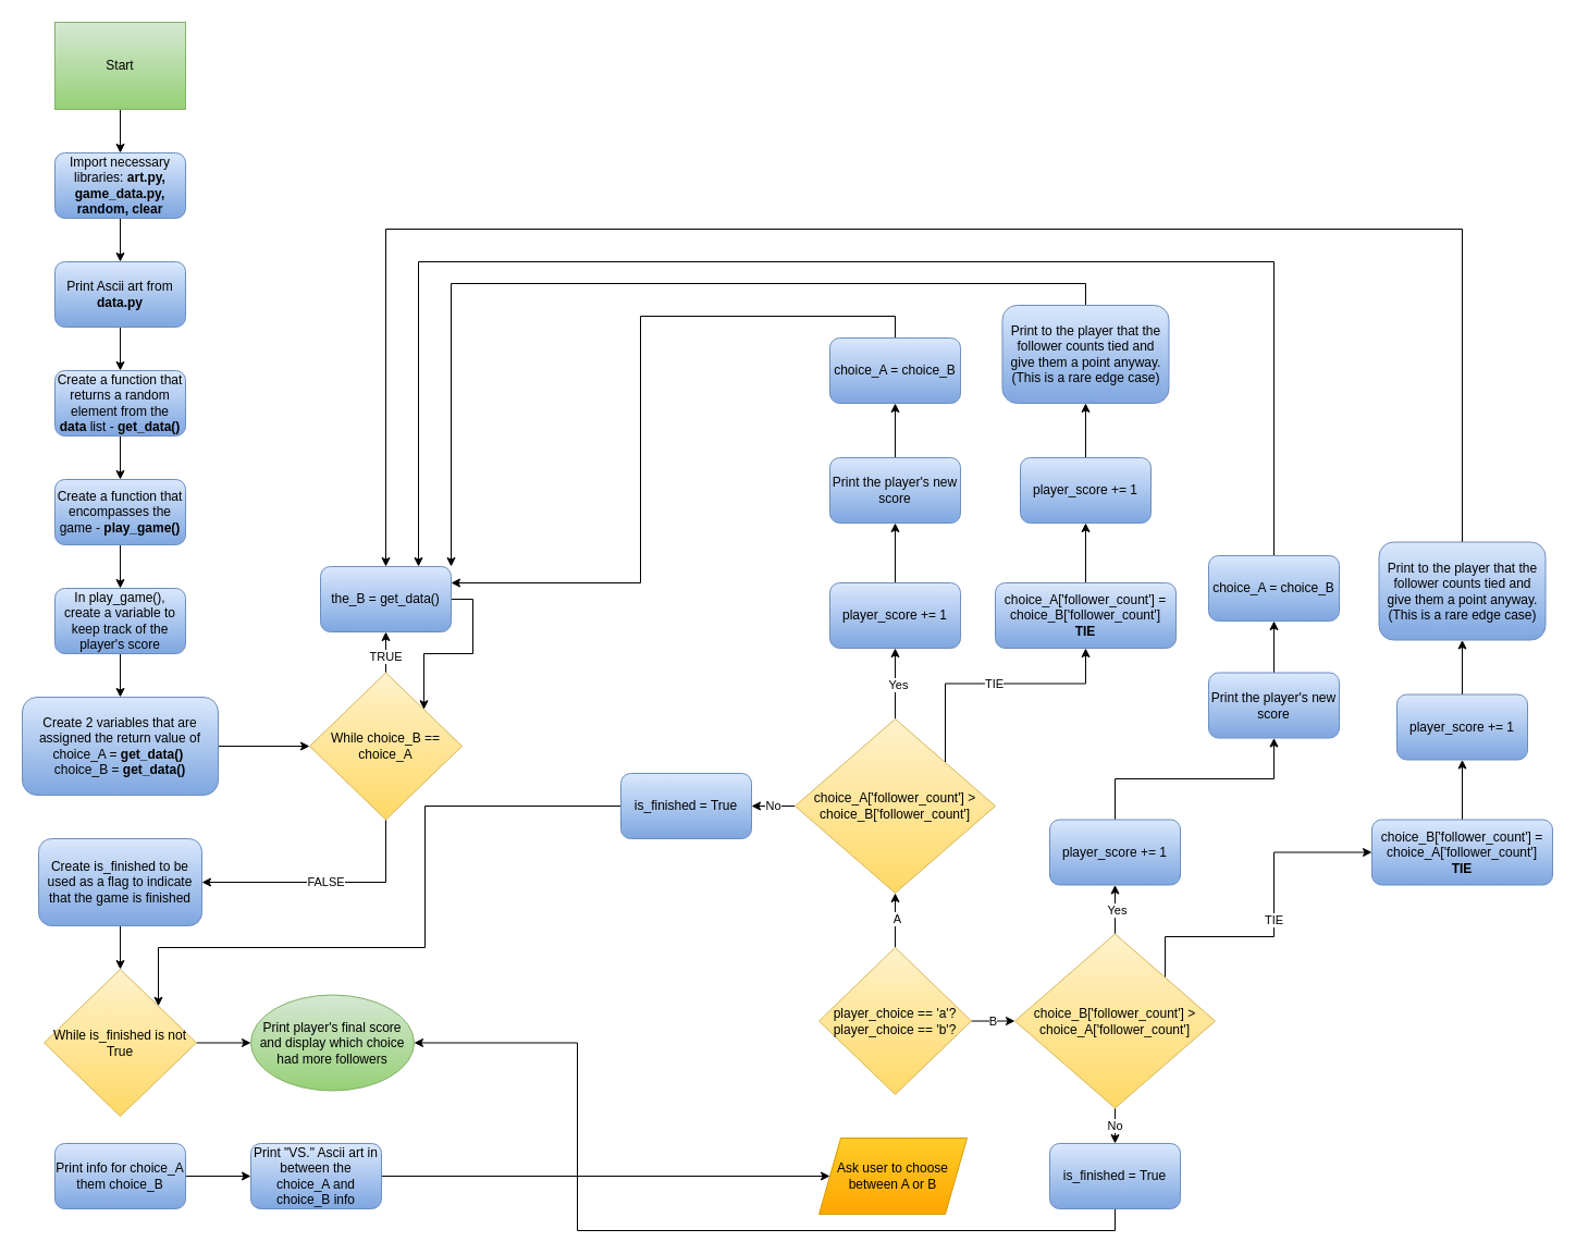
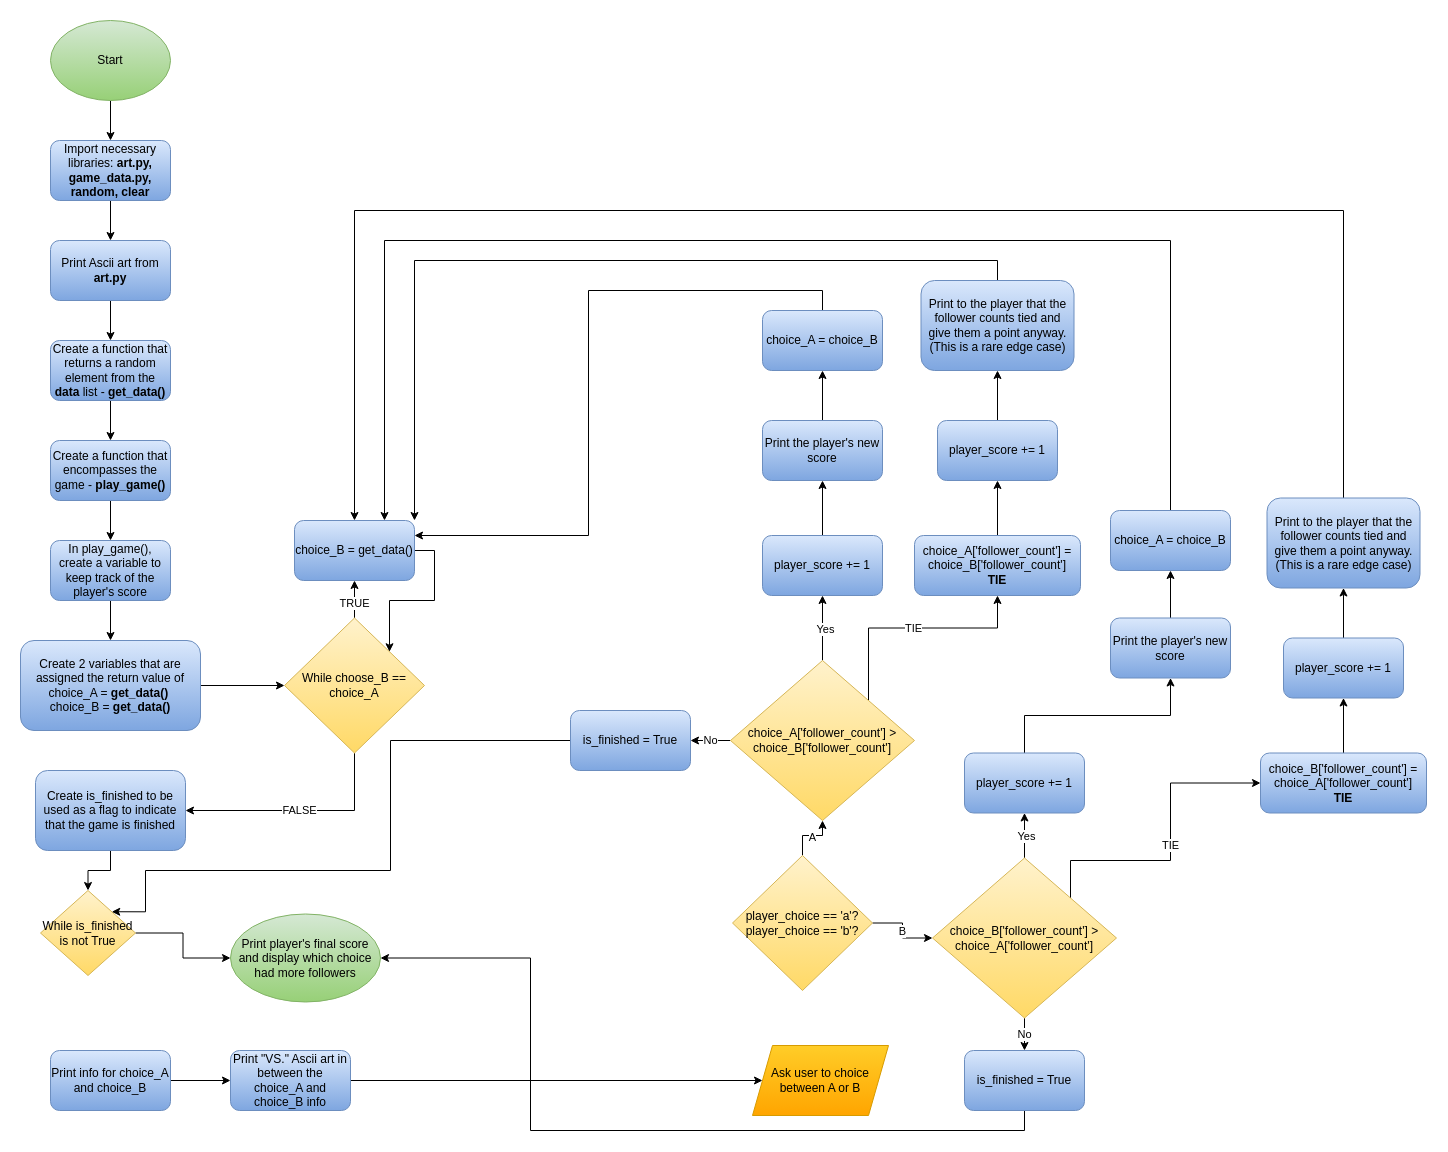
- <mxCell id="3" value="Start" style="whiteSpace=wrap;html=1;fillColor=#d5e8d4;strokeColor=#82b366;gradientColor=#97d077;rounded=0;" vertex="1" parent="1"><mxGeometry x="50" y="20" width="120" height="80" as="geometry" /></mxCell>
+ <mxCell id="3" value="Start" style="ellipse;whiteSpace=wrap;html=1;fillColor=#d5e8d4;strokeColor=#82b366;gradientColor=#97d077;" vertex="1" parent="1"><mxGeometry x="50" y="20" width="120" height="80" as="geometry" /></mxCell>
- <mxCell id="7" value="Print Ascii art from &lt;b&gt;data.py&lt;/b&gt;" style="rounded=1;whiteSpace=wrap;html=1;fillColor=#dae8fc;gradientColor=#7ea6e0;strokeColor=#6c8ebf;" vertex="1" parent="1"><mxGeometry x="50" y="240" width="120" height="60" as="geometry" /></mxCell>
+ <mxCell id="7" value="Print Ascii art from &lt;b&gt;art.py&lt;/b&gt;" style="rounded=1;whiteSpace=wrap;html=1;fillColor=#dae8fc;gradientColor=#7ea6e0;strokeColor=#6c8ebf;" vertex="1" parent="1"><mxGeometry x="50" y="240" width="120" height="60" as="geometry" /></mxCell>
- <mxCell id="23" value="the_B = get_data()" style="rounded=1;whiteSpace=wrap;html=1;fillColor=#dae8fc;gradientColor=#7ea6e0;strokeColor=#6c8ebf;" vertex="1" parent="1"><mxGeometry x="294" y="520" width="120" height="60" as="geometry" /></mxCell>
+ <mxCell id="23" value="choice_B = get_data()" style="rounded=1;whiteSpace=wrap;html=1;fillColor=#dae8fc;gradientColor=#7ea6e0;strokeColor=#6c8ebf;" vertex="1" parent="1"><mxGeometry x="294" y="520" width="120" height="60" as="geometry" /></mxCell>
- <mxCell id="21" value="While choice_B == choice_A" style="rhombus;whiteSpace=wrap;html=1;fillColor=#fff2cc;gradientColor=#ffd966;strokeColor=#d6b656;" vertex="1" parent="1"><mxGeometry x="284" y="617.5" width="140" height="135" as="geometry" /></mxCell>
+ <mxCell id="21" value="While choose_B == choice_A" style="rhombus;whiteSpace=wrap;html=1;fillColor=#fff2cc;gradientColor=#ffd966;strokeColor=#d6b656;" vertex="1" parent="1"><mxGeometry x="284" y="617.5" width="140" height="135" as="geometry" /></mxCell>
- <mxCell id="34" value="player_choice == 'a'?&lt;br&gt;player_choice == 'b'?" style="rhombus;whiteSpace=wrap;html=1;fillColor=#fff2cc;gradientColor=#ffd966;strokeColor=#d6b656;" vertex="1" parent="1"><mxGeometry x="752" y="870" width="140" height="135" as="geometry" /></mxCell>
+ <mxCell id="34" value="player_choice == 'a'?&lt;br&gt;player_choice == 'b'?" style="rhombus;whiteSpace=wrap;html=1;fillColor=#fff2cc;gradientColor=#ffd966;strokeColor=#d6b656;" vertex="1" parent="1"><mxGeometry x="732" y="855" width="140" height="135" as="geometry" /></mxCell>
- <mxCell id="25" value="While is_finished is not True" style="rhombus;whiteSpace=wrap;html=1;fillColor=#fff2cc;gradientColor=#ffd966;strokeColor=#d6b656;" vertex="1" parent="1"><mxGeometry x="40" y="890" width="140" height="135" as="geometry" /></mxCell>
+ <mxCell id="25" value="While is_finished is not True" style="rhombus;whiteSpace=wrap;html=1;fillColor=#fff2cc;gradientColor=#ffd966;strokeColor=#d6b656;" vertex="1" parent="1"><mxGeometry x="40" y="890" width="95" height="85" as="geometry" /></mxCell>
- <mxCell id="27" value="Print info for choice_A them choice_B" style="rounded=1;whiteSpace=wrap;html=1;fillColor=#dae8fc;gradientColor=#7ea6e0;strokeColor=#6c8ebf;" vertex="1" parent="1"><mxGeometry x="50" y="1050" width="120" height="60" as="geometry" /></mxCell>
+ <mxCell id="27" value="Print info for choice_A and choice_B" style="rounded=1;whiteSpace=wrap;html=1;fillColor=#dae8fc;gradientColor=#7ea6e0;strokeColor=#6c8ebf;" vertex="1" parent="1"><mxGeometry x="50" y="1050" width="120" height="60" as="geometry" /></mxCell>
- <mxCell id="30" value="Ask user to choose between A or B" style="shape=parallelogram;perimeter=parallelogramPerimeter;whiteSpace=wrap;html=1;fixedSize=1;fillColor=#ffcd28;gradientColor=#ffa500;strokeColor=#d79b00;" vertex="1" parent="1"><mxGeometry x="752" y="1045" width="136" height="70" as="geometry" /></mxCell>
+ <mxCell id="30" value="Ask user to choice between A or B" style="shape=parallelogram;perimeter=parallelogramPerimeter;whiteSpace=wrap;html=1;fixedSize=1;fillColor=#ffcd28;gradientColor=#ffa500;strokeColor=#d79b00;" vertex="1" parent="1"><mxGeometry x="752" y="1045" width="136" height="70" as="geometry" /></mxCell>
